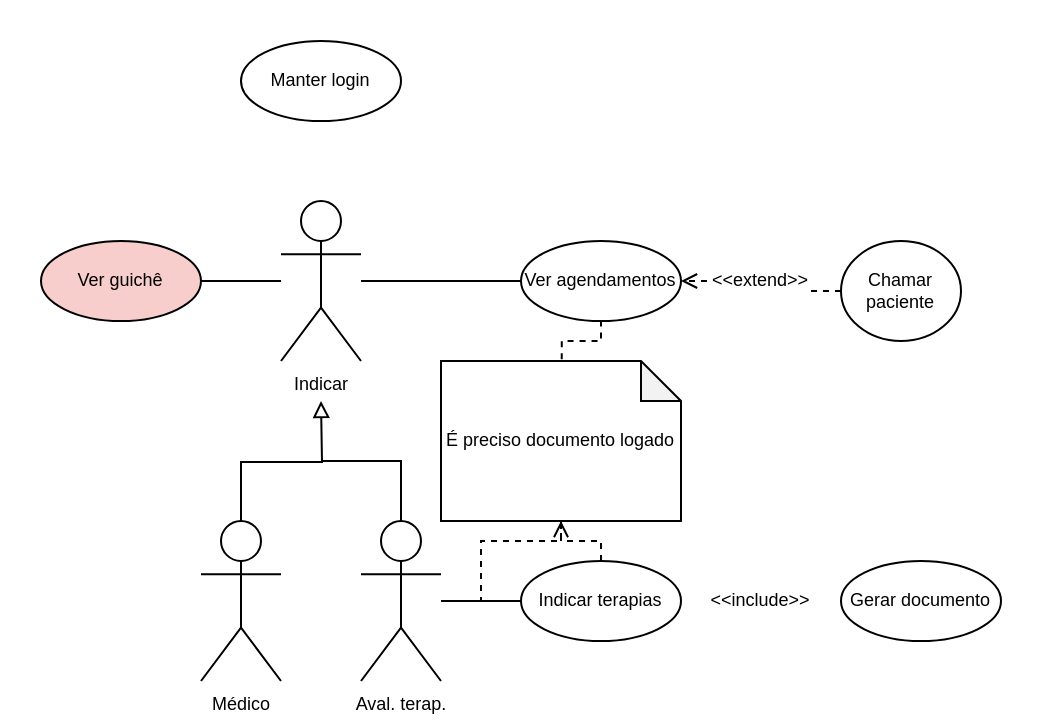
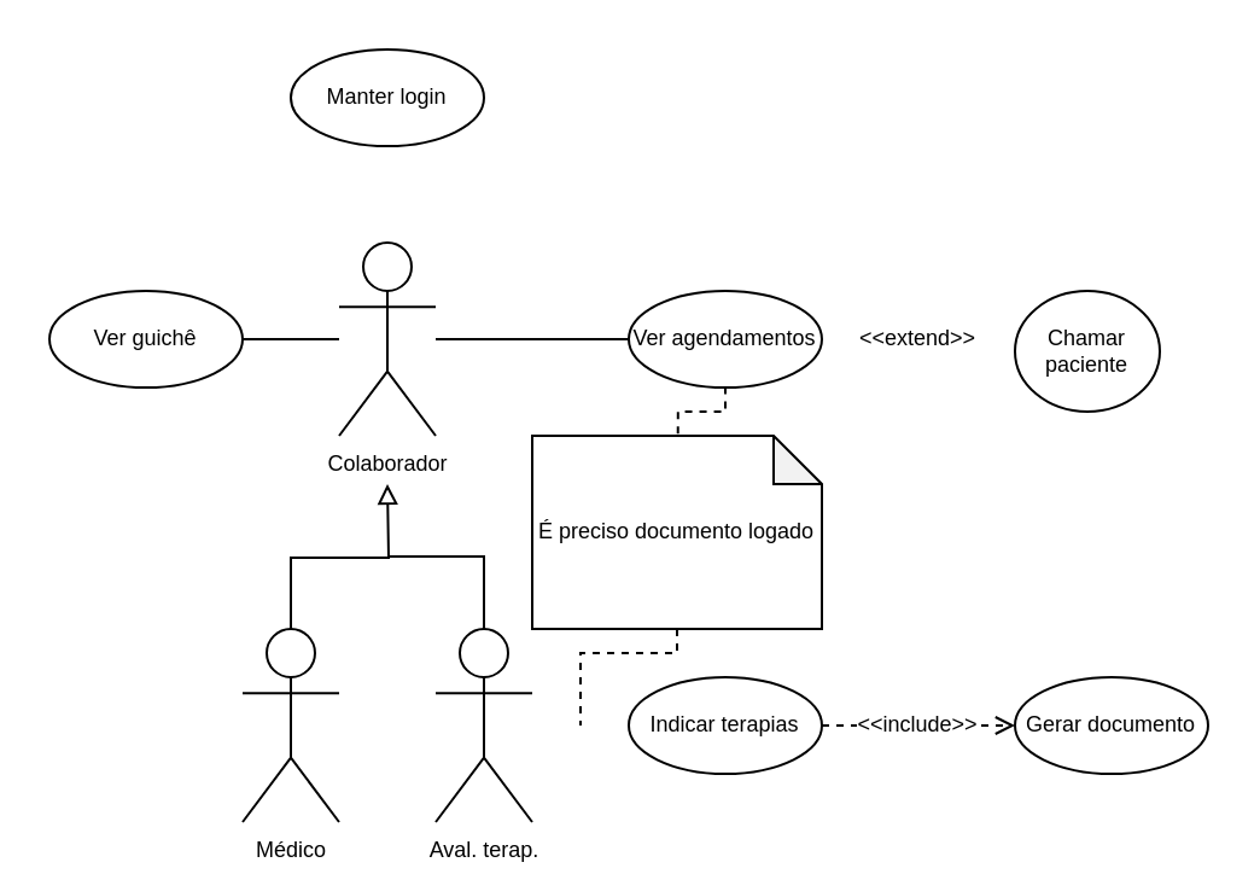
- <mxCell id="9" value="Ver guichê" style="ellipse;whiteSpace=wrap;html=1;fontSize=9;fontStyle=0;fillColor=#f8cecc;" parent="1" vertex="1"><mxGeometry x="20" y="120" width="80" height="40" as="geometry" /></mxCell>
+ <mxCell id="9" value="Ver guichê" style="ellipse;whiteSpace=wrap;html=1;fontSize=9;fontStyle=0" parent="1" vertex="1"><mxGeometry x="20" y="120" width="80" height="40" as="geometry" /></mxCell>
- <mxCell id="15" value="" style="edgeStyle=orthogonalEdgeStyle;rounded=0;html=1;fontFamily=Comic Sans MS;fontSize=9;endArrow=open;endFill=0;dashed=1;" parent="1" source="16" target="11" edge="1"><mxGeometry relative="1" as="geometry" /></mxCell>
- <mxCell id="2" value="Indicar" style="shape=umlActor;verticalLabelPosition=bottom;verticalAlign=top;html=1;outlineConnect=0;fontSize=9;" parent="1" vertex="1"><mxGeometry x="140" y="100" width="40" height="80" as="geometry" /></mxCell>
+ <mxCell id="2" value="Colaborador" style="shape=umlActor;verticalLabelPosition=bottom;verticalAlign=top;html=1;outlineConnect=0;fontSize=9;" parent="1" vertex="1"><mxGeometry x="140" y="100" width="40" height="80" as="geometry" /></mxCell>
- <mxCell id="13" value="" style="edgeStyle=orthogonalEdgeStyle;rounded=0;html=1;dashed=1;fontFamily=Helvetica;fontSize=9;startArrow=none;startFill=0;endArrow=open;endFill=0;" parent="1" source="14" target="22" edge="1"><mxGeometry relative="1" as="geometry" /></mxCell>
+ <mxCell id="13" value="" style="edgeStyle=orthogonalEdgeStyle;rounded=0;html=1;dashed=1;fontFamily=Helvetica;fontSize=9;startArrow=none;startFill=0;endArrow=open;endFill=0;" parent="1" source="14" target="18" edge="1"><mxGeometry relative="1" as="geometry" /></mxCell>
- <mxCell id="12" style="edgeStyle=none;rounded=0;html=1;fontFamily=Comic Sans MS;fontSize=9;endArrow=none;endFill=0;" parent="1" source="14" target="6" edge="1"><mxGeometry relative="1" as="geometry" /></mxCell>
